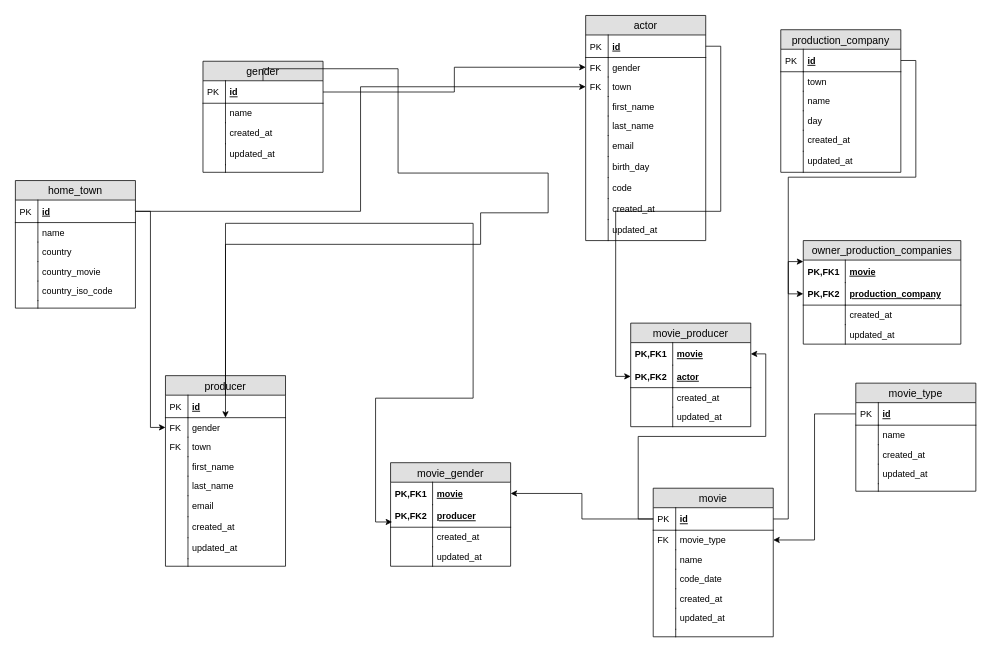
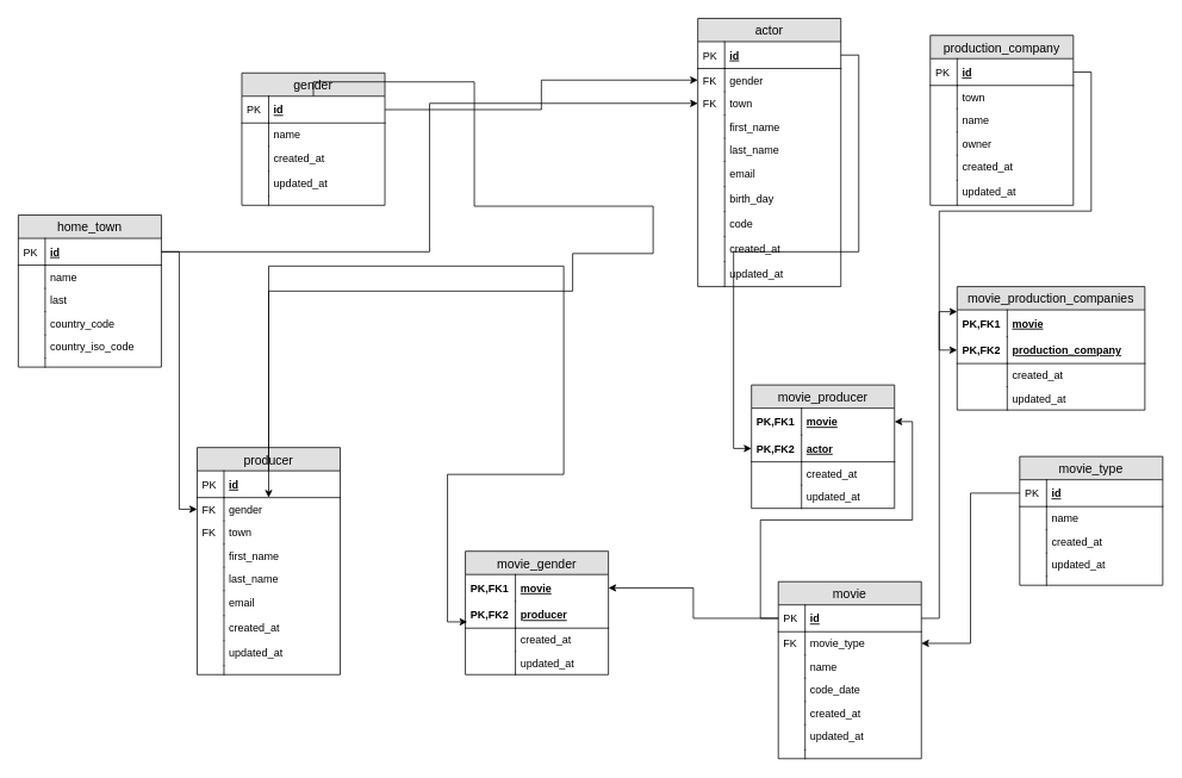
- <mxCell id="60" value="day" style="shape=partialRectangle;top=0;left=0;right=0;bottom=0;align=left;verticalAlign=top;fillColor=none;spacingLeft=34;spacingRight=4;overflow=hidden;rotatable=0;points=[[0,0.5],[1,0.5]];portConstraint=eastwest;dropTarget=0;fontSize=12;" parent="53" vertex="1"><mxGeometry y="108" width="160" height="26" as="geometry" /></mxCell>
+ <mxCell id="60" value="owner" style="shape=partialRectangle;top=0;left=0;right=0;bottom=0;align=left;verticalAlign=top;fillColor=none;spacingLeft=34;spacingRight=4;overflow=hidden;rotatable=0;points=[[0,0.5],[1,0.5]];portConstraint=eastwest;dropTarget=0;fontSize=12;" parent="53" vertex="1"><mxGeometry y="108" width="160" height="26" as="geometry" /></mxCell>
- <mxCell id="132" value="owner_production_companies" style="swimlane;fontStyle=0;childLayout=stackLayout;horizontal=1;startSize=26;fillColor=#e0e0e0;horizontalStack=0;resizeParent=1;resizeParentMax=0;resizeLast=0;collapsible=1;marginBottom=0;swimlaneFillColor=#ffffff;align=center;fontSize=14;" parent="1" vertex="1"><mxGeometry x="1070" y="320" width="210" height="138" as="geometry" /></mxCell>
+ <mxCell id="132" value="movie_production_companies" style="swimlane;fontStyle=0;childLayout=stackLayout;horizontal=1;startSize=26;fillColor=#e0e0e0;horizontalStack=0;resizeParent=1;resizeParentMax=0;resizeLast=0;collapsible=1;marginBottom=0;swimlaneFillColor=#ffffff;align=center;fontSize=14;" parent="1" vertex="1"><mxGeometry x="1070" y="320" width="210" height="138" as="geometry" /></mxCell>
- <mxCell id="97" value="country" style="shape=partialRectangle;top=0;left=0;right=0;bottom=0;align=left;verticalAlign=top;fillColor=none;spacingLeft=34;spacingRight=4;overflow=hidden;rotatable=0;points=[[0,0.5],[1,0.5]];portConstraint=eastwest;dropTarget=0;fontSize=12;" vertex="1" parent="92"><mxGeometry y="82" width="160" height="26" as="geometry" /></mxCell>
+ <mxCell id="97" value="last" style="shape=partialRectangle;top=0;left=0;right=0;bottom=0;align=left;verticalAlign=top;fillColor=none;spacingLeft=34;spacingRight=4;overflow=hidden;rotatable=0;points=[[0,0.5],[1,0.5]];portConstraint=eastwest;dropTarget=0;fontSize=12;" vertex="1" parent="92"><mxGeometry y="82" width="160" height="26" as="geometry" /></mxCell>
- <mxCell id="99" value="country_movie" style="shape=partialRectangle;top=0;left=0;right=0;bottom=0;align=left;verticalAlign=top;fillColor=none;spacingLeft=34;spacingRight=4;overflow=hidden;rotatable=0;points=[[0,0.5],[1,0.5]];portConstraint=eastwest;dropTarget=0;fontSize=12;" vertex="1" parent="92"><mxGeometry y="108" width="160" height="26" as="geometry" /></mxCell>
+ <mxCell id="99" value="country_code" style="shape=partialRectangle;top=0;left=0;right=0;bottom=0;align=left;verticalAlign=top;fillColor=none;spacingLeft=34;spacingRight=4;overflow=hidden;rotatable=0;points=[[0,0.5],[1,0.5]];portConstraint=eastwest;dropTarget=0;fontSize=12;" vertex="1" parent="92"><mxGeometry y="108" width="160" height="26" as="geometry" /></mxCell>
